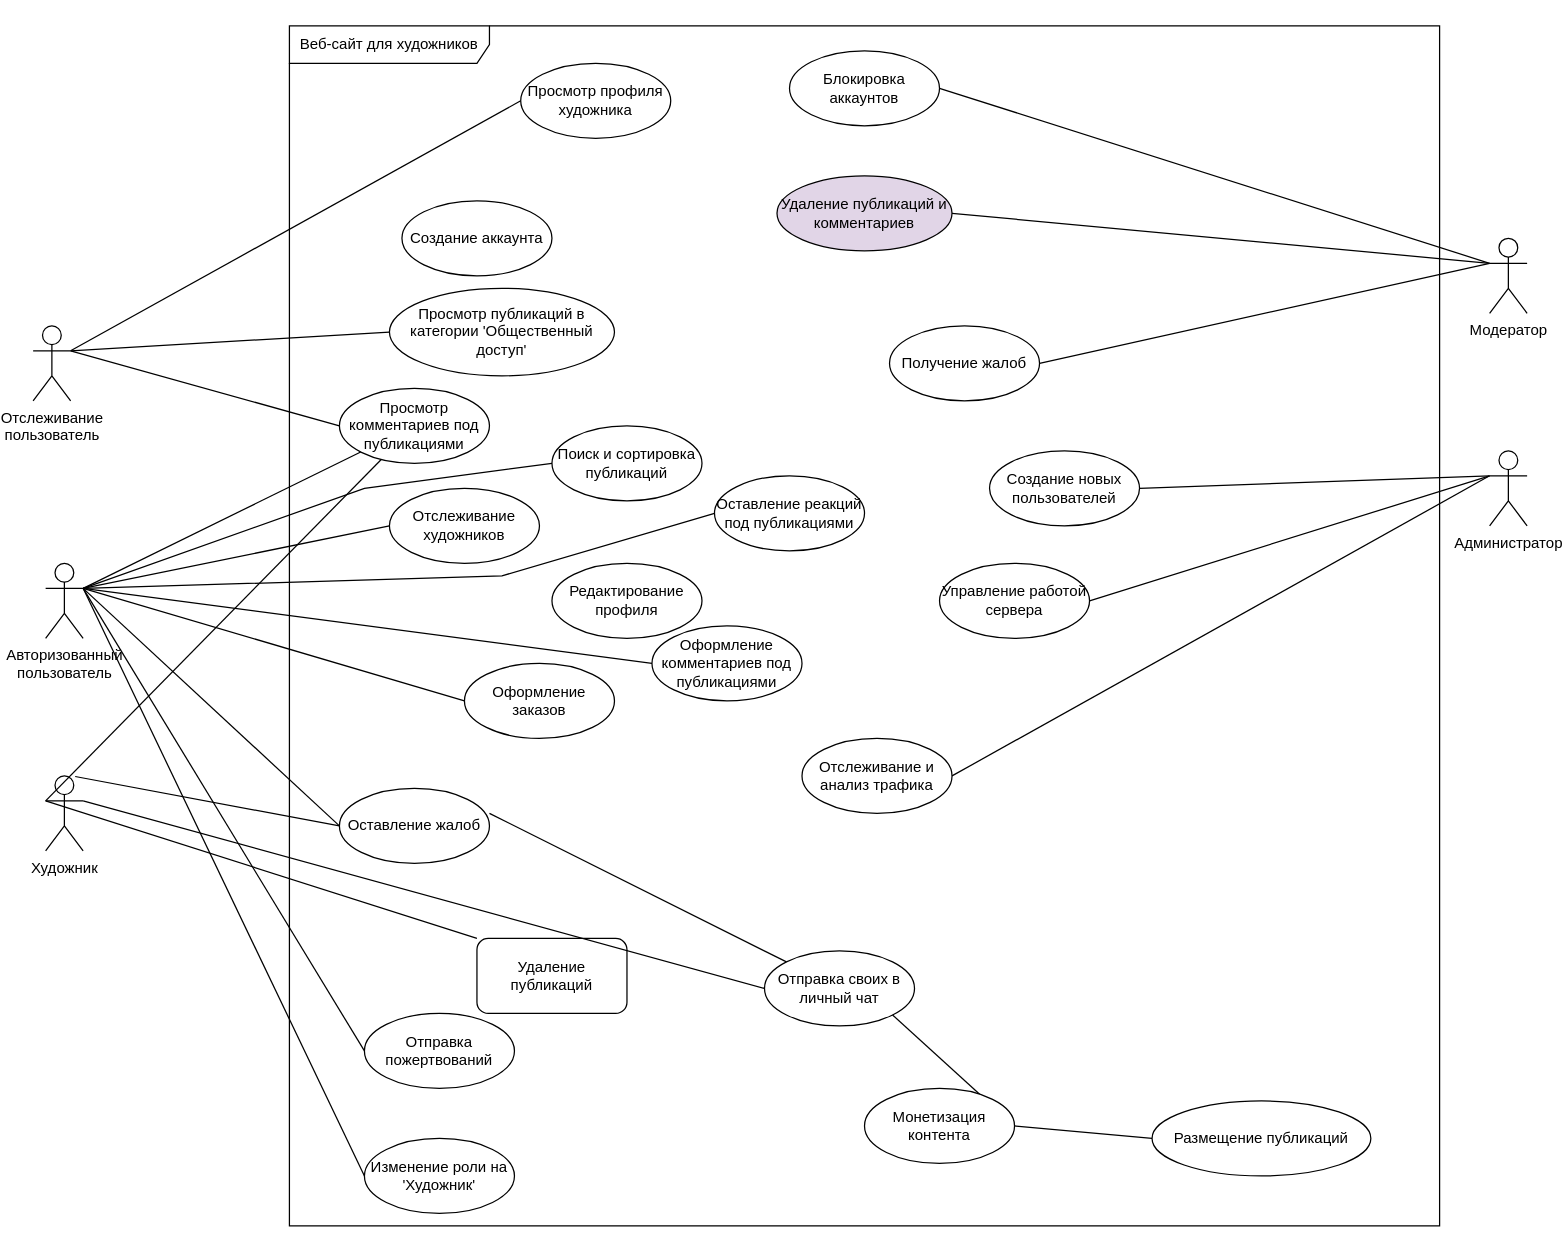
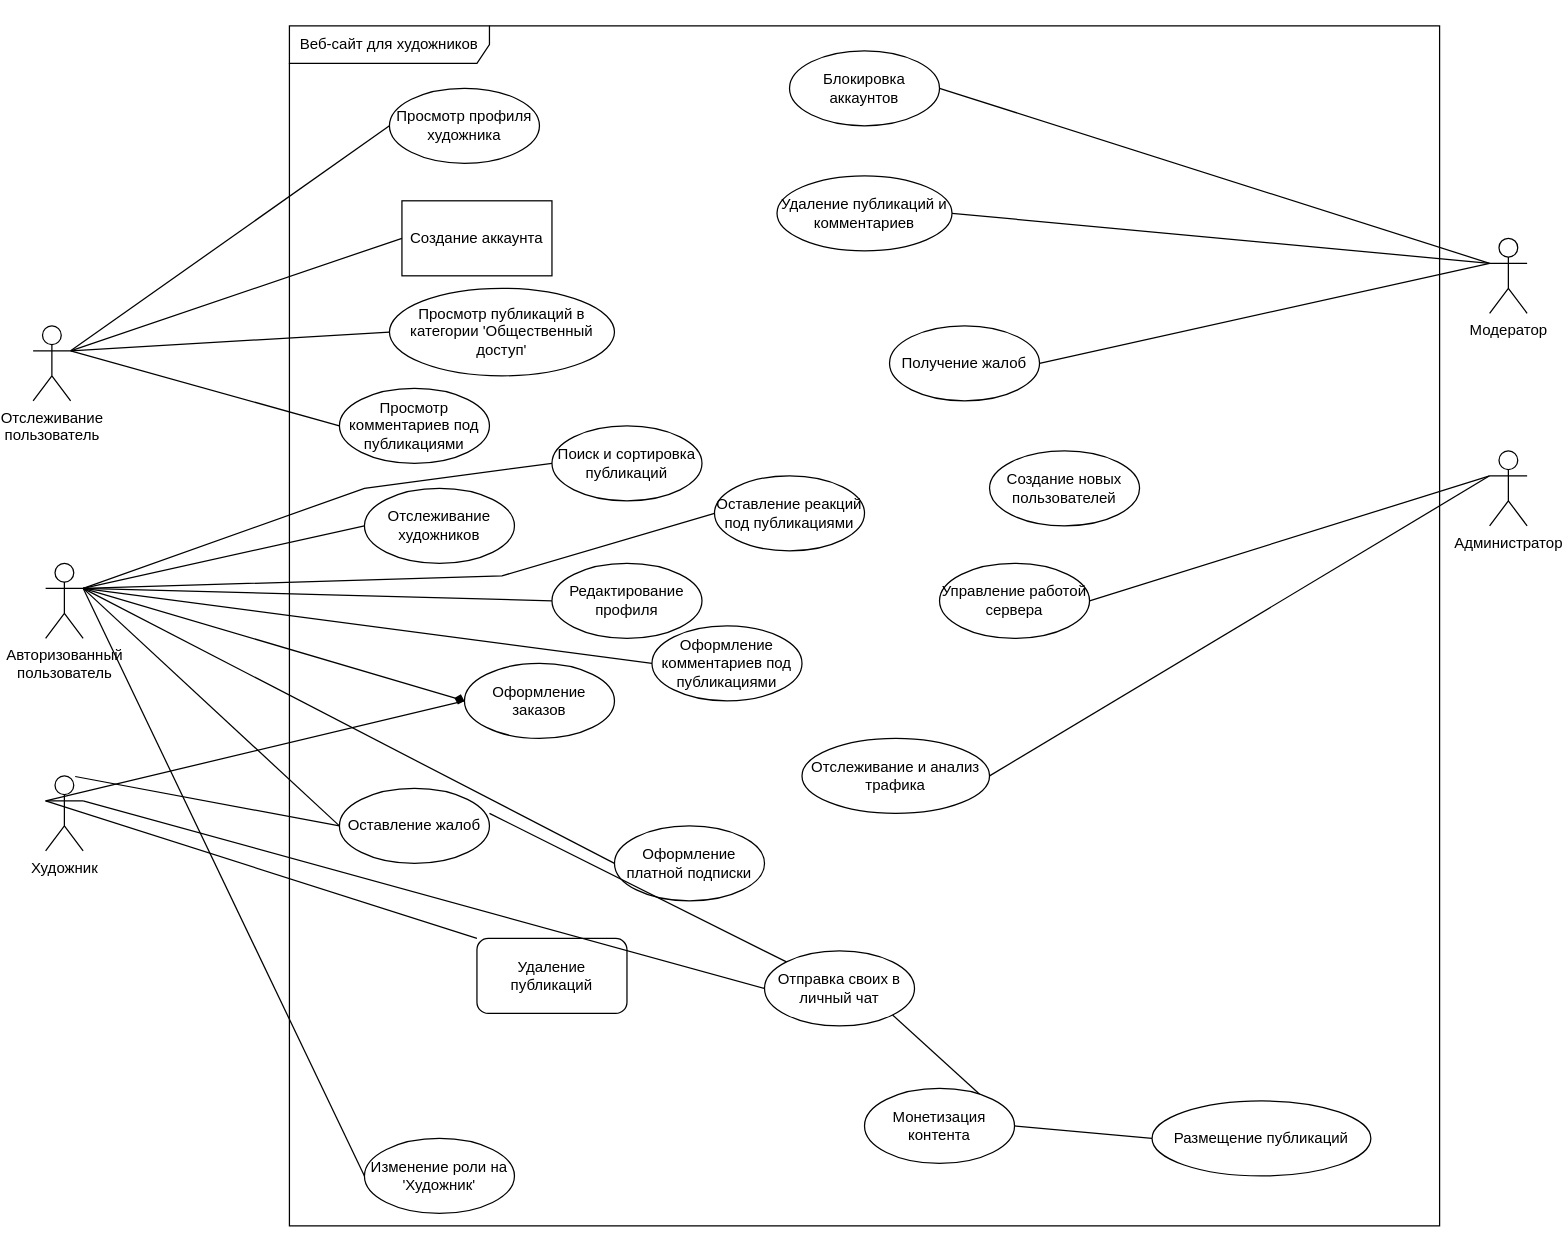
- <mxCell id="8" value="Просмотр профиля художника" style="ellipse;whiteSpace=wrap;html=1;" parent="7" vertex="1"><mxGeometry x="185" y="30" width="120" height="60" as="geometry" /></mxCell>
+ <mxCell id="8" value="Просмотр профиля художника" style="ellipse;whiteSpace=wrap;html=1;" parent="7" vertex="1"><mxGeometry x="80" y="50" width="120" height="60" as="geometry" /></mxCell>
- <mxCell id="23" value="Удаление публикаций и комментариев" style="ellipse;whiteSpace=wrap;html=1;fillColor=#e1d5e7;" parent="7" vertex="1"><mxGeometry x="390" y="120" width="140" height="60" as="geometry" /></mxCell>
+ <mxCell id="23" value="Удаление публикаций и комментариев" style="ellipse;whiteSpace=wrap;html=1;" parent="7" vertex="1"><mxGeometry x="390" y="120" width="140" height="60" as="geometry" /></mxCell>
- <mxCell id="11" value="Создание аккаунта" style="ellipse;whiteSpace=wrap;html=1;" parent="7" vertex="1"><mxGeometry x="90" y="140" width="120" height="60" as="geometry" /></mxCell>
+ <mxCell id="11" value="Создание аккаунта" style="whiteSpace=wrap;html=1;rounded=0;" parent="7" vertex="1"><mxGeometry x="90" y="140" width="120" height="60" as="geometry" /></mxCell>
+ <mxCell id="34" value="" style="endArrow=none;html=1;rounded=0;exitX=1;exitY=0.333;exitDx=0;exitDy=0;exitPerimeter=0;entryX=0;entryY=0.5;entryDx=0;entryDy=0;" parent="1" source="2" target="11" edge="1"><mxGeometry width="50" height="50" relative="1" as="geometry"><mxPoint x="845" y="370" as="sourcePoint" /><mxPoint x="895" y="320" as="targetPoint" /></mxGeometry></mxCell>
- <mxCell id="53" value="" style="endArrow=none;html=1;rounded=0;exitX=0;exitY=0.333;exitDx=0;exitDy=0;exitPerimeter=0;entryX=1;entryY=0.5;entryDx=0;entryDy=0;" parent="1" source="6" target="26" edge="1"><mxGeometry width="50" height="50" relative="1" as="geometry"><mxPoint x="845" y="370" as="sourcePoint" /><mxPoint x="895" y="320" as="targetPoint" /></mxGeometry></mxCell>
- <mxCell id="44" value="" style="endArrow=none;html=1;rounded=0;exitX=1;exitY=0.333;exitDx=0;exitDy=0;exitPerimeter=0;" parent="1" source="3" target="10" edge="1"><mxGeometry width="50" height="50" relative="1" as="geometry"><mxPoint x="845" y="370" as="sourcePoint" /><mxPoint x="895" y="320" as="targetPoint" /></mxGeometry></mxCell>
+ <mxCell id="44" value="" style="endArrow=none;html=1;rounded=0;exitX=1;exitY=0.333;exitDx=0;exitDy=0;exitPerimeter=0;entryX=0;entryY=0.5;entryDx=0;entryDy=0;" parent="1" source="3" target="19" edge="1"><mxGeometry width="50" height="50" relative="1" as="geometry"><mxPoint x="845" y="370" as="sourcePoint" /><mxPoint x="895" y="320" as="targetPoint" /></mxGeometry></mxCell>
- <mxCell id="12" value="Отслеживание художников" style="ellipse;whiteSpace=wrap;html=1;" parent="7" vertex="1"><mxGeometry x="80" y="370" width="120" height="60" as="geometry" /></mxCell>
+ <mxCell id="12" value="Отслеживание художников" style="ellipse;whiteSpace=wrap;html=1;" parent="7" vertex="1"><mxGeometry x="60" y="370" width="120" height="60" as="geometry" /></mxCell>
- <mxCell id="54" value="" style="endArrow=none;html=1;rounded=0;exitX=0;exitY=0.333;exitDx=0;exitDy=0;exitPerimeter=0;" edge="1" parent="1" source="4" target="10"><mxGeometry width="50" height="50" relative="1" as="geometry"><mxPoint x="335" y="640" as="sourcePoint" /><mxPoint x="375" y="580" as="targetPoint" /></mxGeometry></mxCell>
+ <mxCell id="54" value="" style="endArrow=none;html=1;rounded=0;exitX=0;exitY=0.333;exitDx=0;exitDy=0;exitPerimeter=0;entryX=0;entryY=0.5;entryDx=0;entryDy=0;" edge="1" parent="1" source="4" target="28"><mxGeometry width="50" height="50" relative="1" as="geometry"><mxPoint x="335" y="640" as="sourcePoint" /><mxPoint x="375" y="580" as="targetPoint" /></mxGeometry></mxCell>
- <mxCell id="43" value="" style="endArrow=none;html=1;rounded=0;exitX=1;exitY=0.333;exitDx=0;exitDy=0;exitPerimeter=0;entryX=0;entryY=0.5;entryDx=0;entryDy=0;" parent="1" source="3" target="28" edge="1"><mxGeometry width="50" height="50" relative="1" as="geometry"><mxPoint x="845" y="370" as="sourcePoint" /><mxPoint x="895" y="320" as="targetPoint" /></mxGeometry></mxCell>
+ <mxCell id="43" value="" style="endArrow=diamond;html=1;rounded=0;exitX=1;exitY=0.333;exitDx=0;exitDy=0;exitPerimeter=0;entryX=0;entryY=0.5;entryDx=0;entryDy=0;" parent="1" source="3" target="28" edge="1"><mxGeometry width="50" height="50" relative="1" as="geometry"><mxPoint x="845" y="370" as="sourcePoint" /><mxPoint x="895" y="320" as="targetPoint" /></mxGeometry></mxCell>
+ <mxCell id="36" value="" style="endArrow=none;html=1;rounded=0;exitX=1;exitY=0.333;exitDx=0;exitDy=0;exitPerimeter=0;entryX=0;entryY=0.5;entryDx=0;entryDy=0;" parent="1" source="3" target="13" edge="1"><mxGeometry width="50" height="50" relative="1" as="geometry"><mxPoint x="845" y="370" as="sourcePoint" /><mxPoint x="895" y="320" as="targetPoint" /></mxGeometry></mxCell>
- <mxCell id="42" value="" style="endArrow=none;html=1;rounded=0;exitX=1;exitY=0.333;exitDx=0;exitDy=0;exitPerimeter=0;entryX=0;entryY=0.5;entryDx=0;entryDy=0;" parent="1" source="3" target="18" edge="1"><mxGeometry width="50" height="50" relative="1" as="geometry"><mxPoint x="845" y="370" as="sourcePoint" /><mxPoint x="895" y="320" as="targetPoint" /></mxGeometry></mxCell>
- <mxCell id="25" value="Отслеживание и анализ трафика" style="ellipse;whiteSpace=wrap;html=1;" parent="7" vertex="1"><mxGeometry x="410" y="570" width="120" height="60" as="geometry" /></mxCell>
+ <mxCell id="25" value="Отслеживание и анализ трафика" style="ellipse;whiteSpace=wrap;html=1;" parent="7" vertex="1"><mxGeometry x="410" y="570" width="150" height="60" as="geometry" /></mxCell>
+ <mxCell id="13" value="Оформление платной подписки" style="ellipse;whiteSpace=wrap;html=1;" parent="7" vertex="1"><mxGeometry x="260" y="640" width="120" height="60" as="geometry" /></mxCell>
- <mxCell id="18" value="Отправка пожертвований" style="ellipse;whiteSpace=wrap;html=1;" parent="7" vertex="1"><mxGeometry x="60" y="790" width="120" height="60" as="geometry" /></mxCell>
